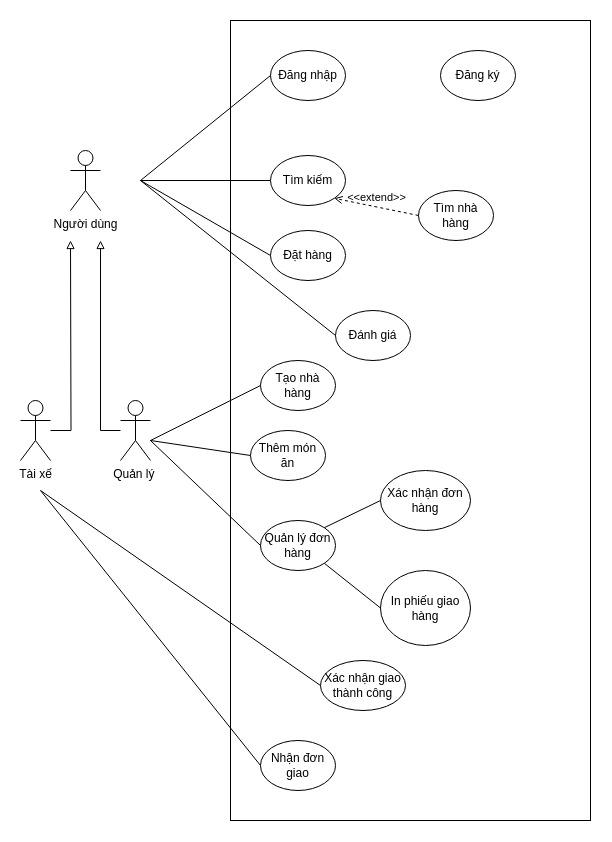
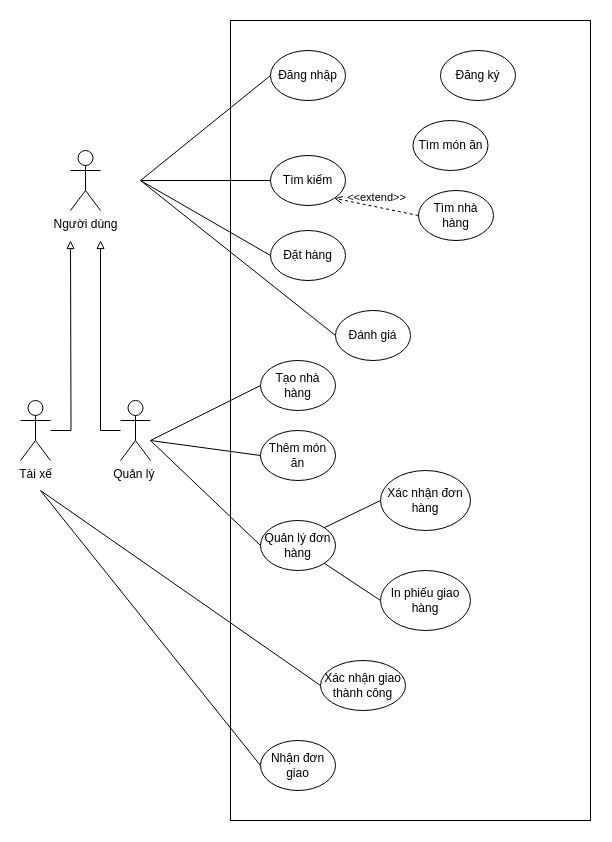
+ <mxCell id="20" value="Tìm món ăn" style="ellipse;whiteSpace=wrap;html=1;" parent="1" vertex="1"><mxGeometry x="412.5" y="120" width="75" height="50" as="geometry" /></mxCell>
- <mxCell id="9" value="Thêm món ăn" style="ellipse;whiteSpace=wrap;html=1;" parent="1" vertex="1"><mxGeometry x="250" y="430" width="75" height="50" as="geometry" /></mxCell>
+ <mxCell id="9" value="Thêm món ăn" style="ellipse;whiteSpace=wrap;html=1;" parent="1" vertex="1"><mxGeometry x="260" y="430" width="75" height="50" as="geometry" /></mxCell>
- <mxCell id="16" value="In phiếu giao hàng" style="ellipse;whiteSpace=wrap;html=1;" parent="1" vertex="1"><mxGeometry x="380" y="570" width="90" height="75" as="geometry" /></mxCell>
+ <mxCell id="16" value="In phiếu giao hàng" style="ellipse;whiteSpace=wrap;html=1;" parent="1" vertex="1"><mxGeometry x="380" y="570" width="90" height="60" as="geometry" /></mxCell>
